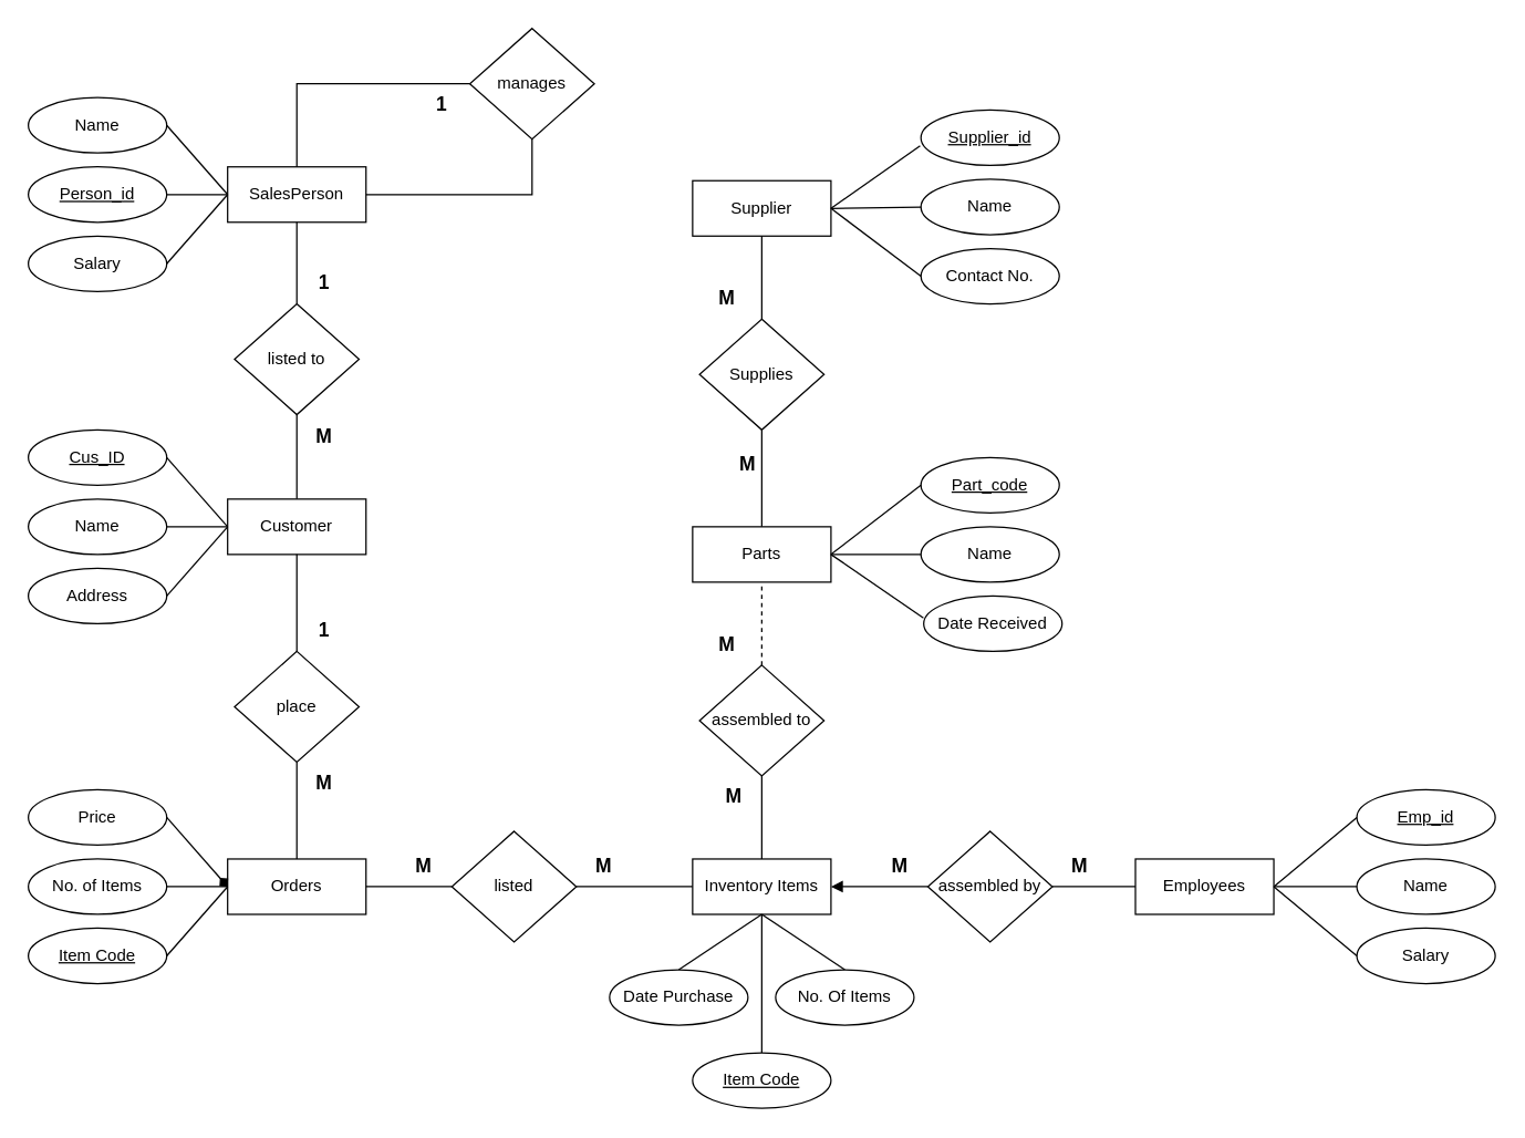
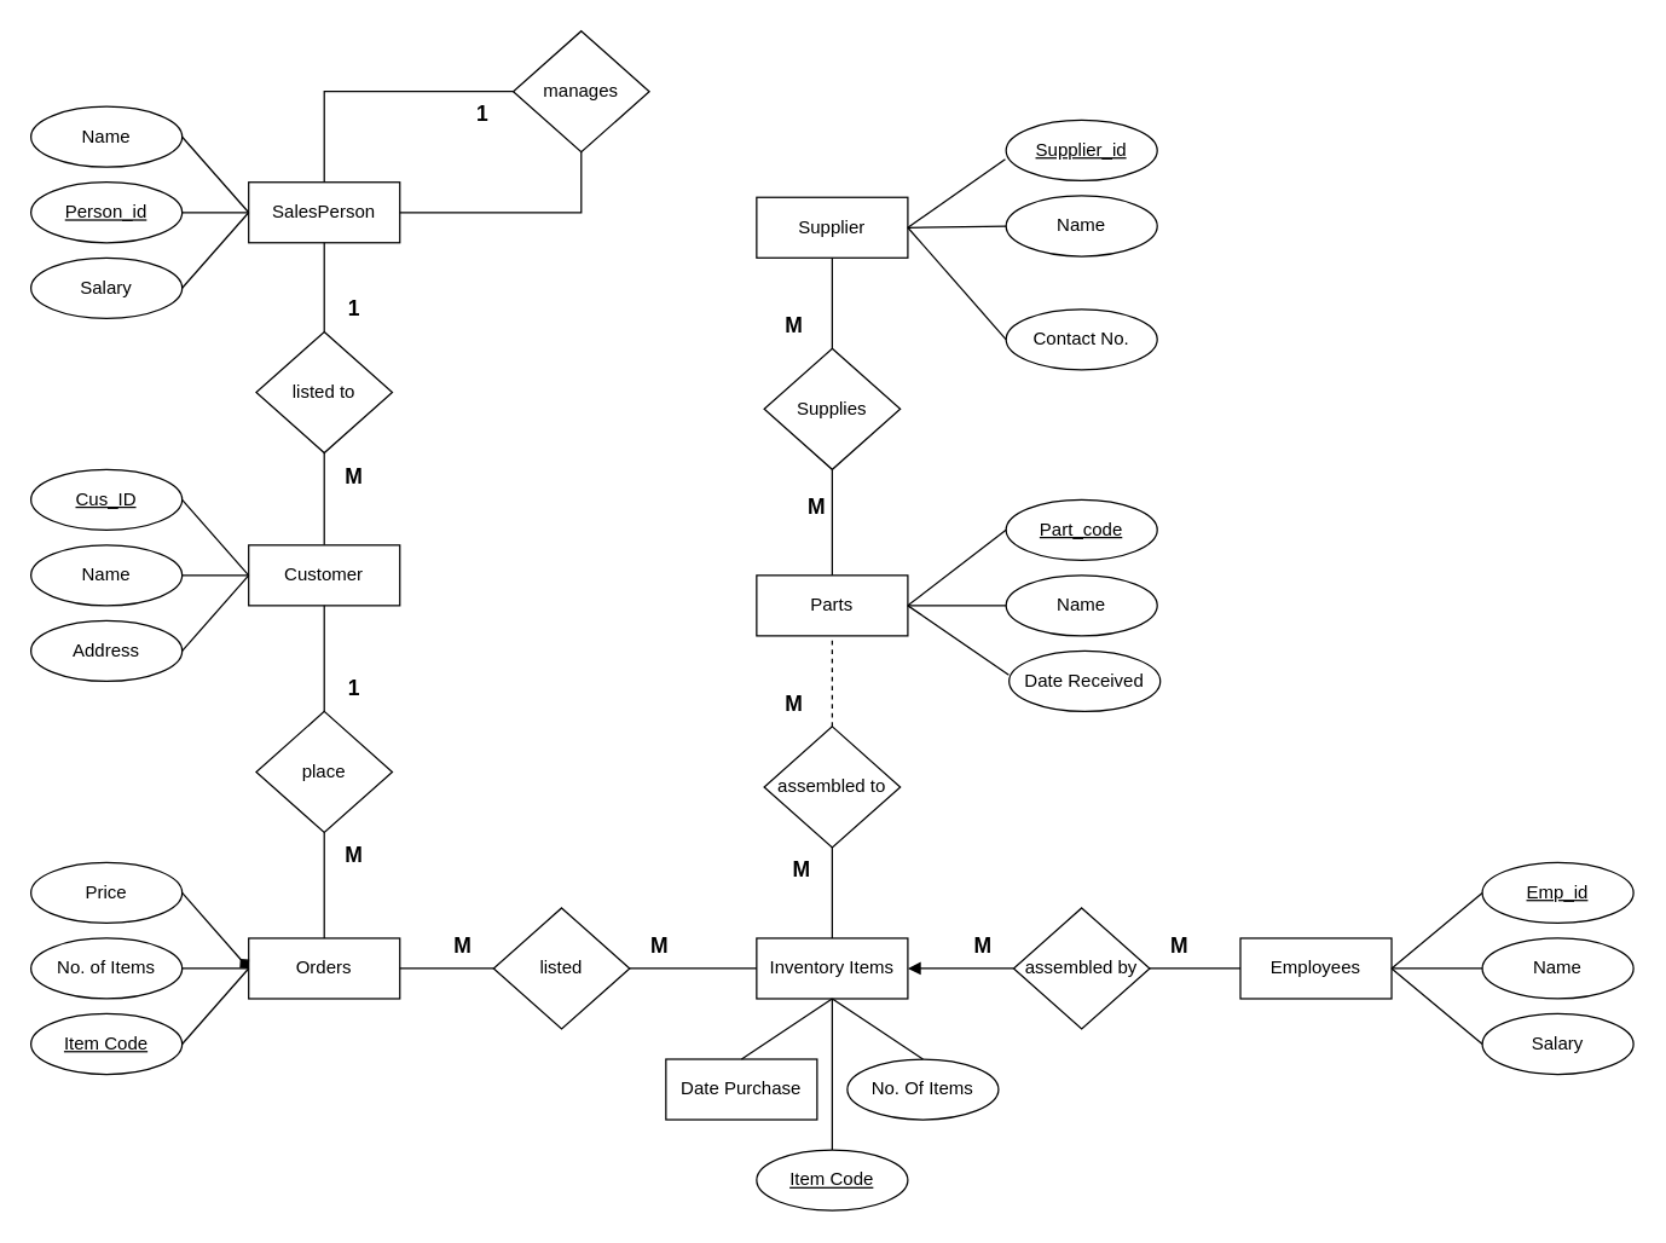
- <mxCell id="80" value="Contact No." style="ellipse;whiteSpace=wrap;html=1;align=center;" vertex="1" parent="1"><mxGeometry x="665" y="179" width="100" height="40" as="geometry" /></mxCell>
+ <mxCell id="80" value="Contact No." style="ellipse;whiteSpace=wrap;html=1;align=center;" vertex="1" parent="1"><mxGeometry x="665" y="204" width="100" height="40" as="geometry" /></mxCell>
- <mxCell id="44" value="Date Purchase" style="ellipse;whiteSpace=wrap;html=1;align=center;" vertex="1" parent="1"><mxGeometry x="440" y="700" width="100" height="40" as="geometry" /></mxCell>
+ <mxCell id="44" value="Date Purchase" style="whiteSpace=wrap;html=1;align=center;rounded=0;" vertex="1" parent="1"><mxGeometry x="440" y="700" width="100" height="40" as="geometry" /></mxCell>
